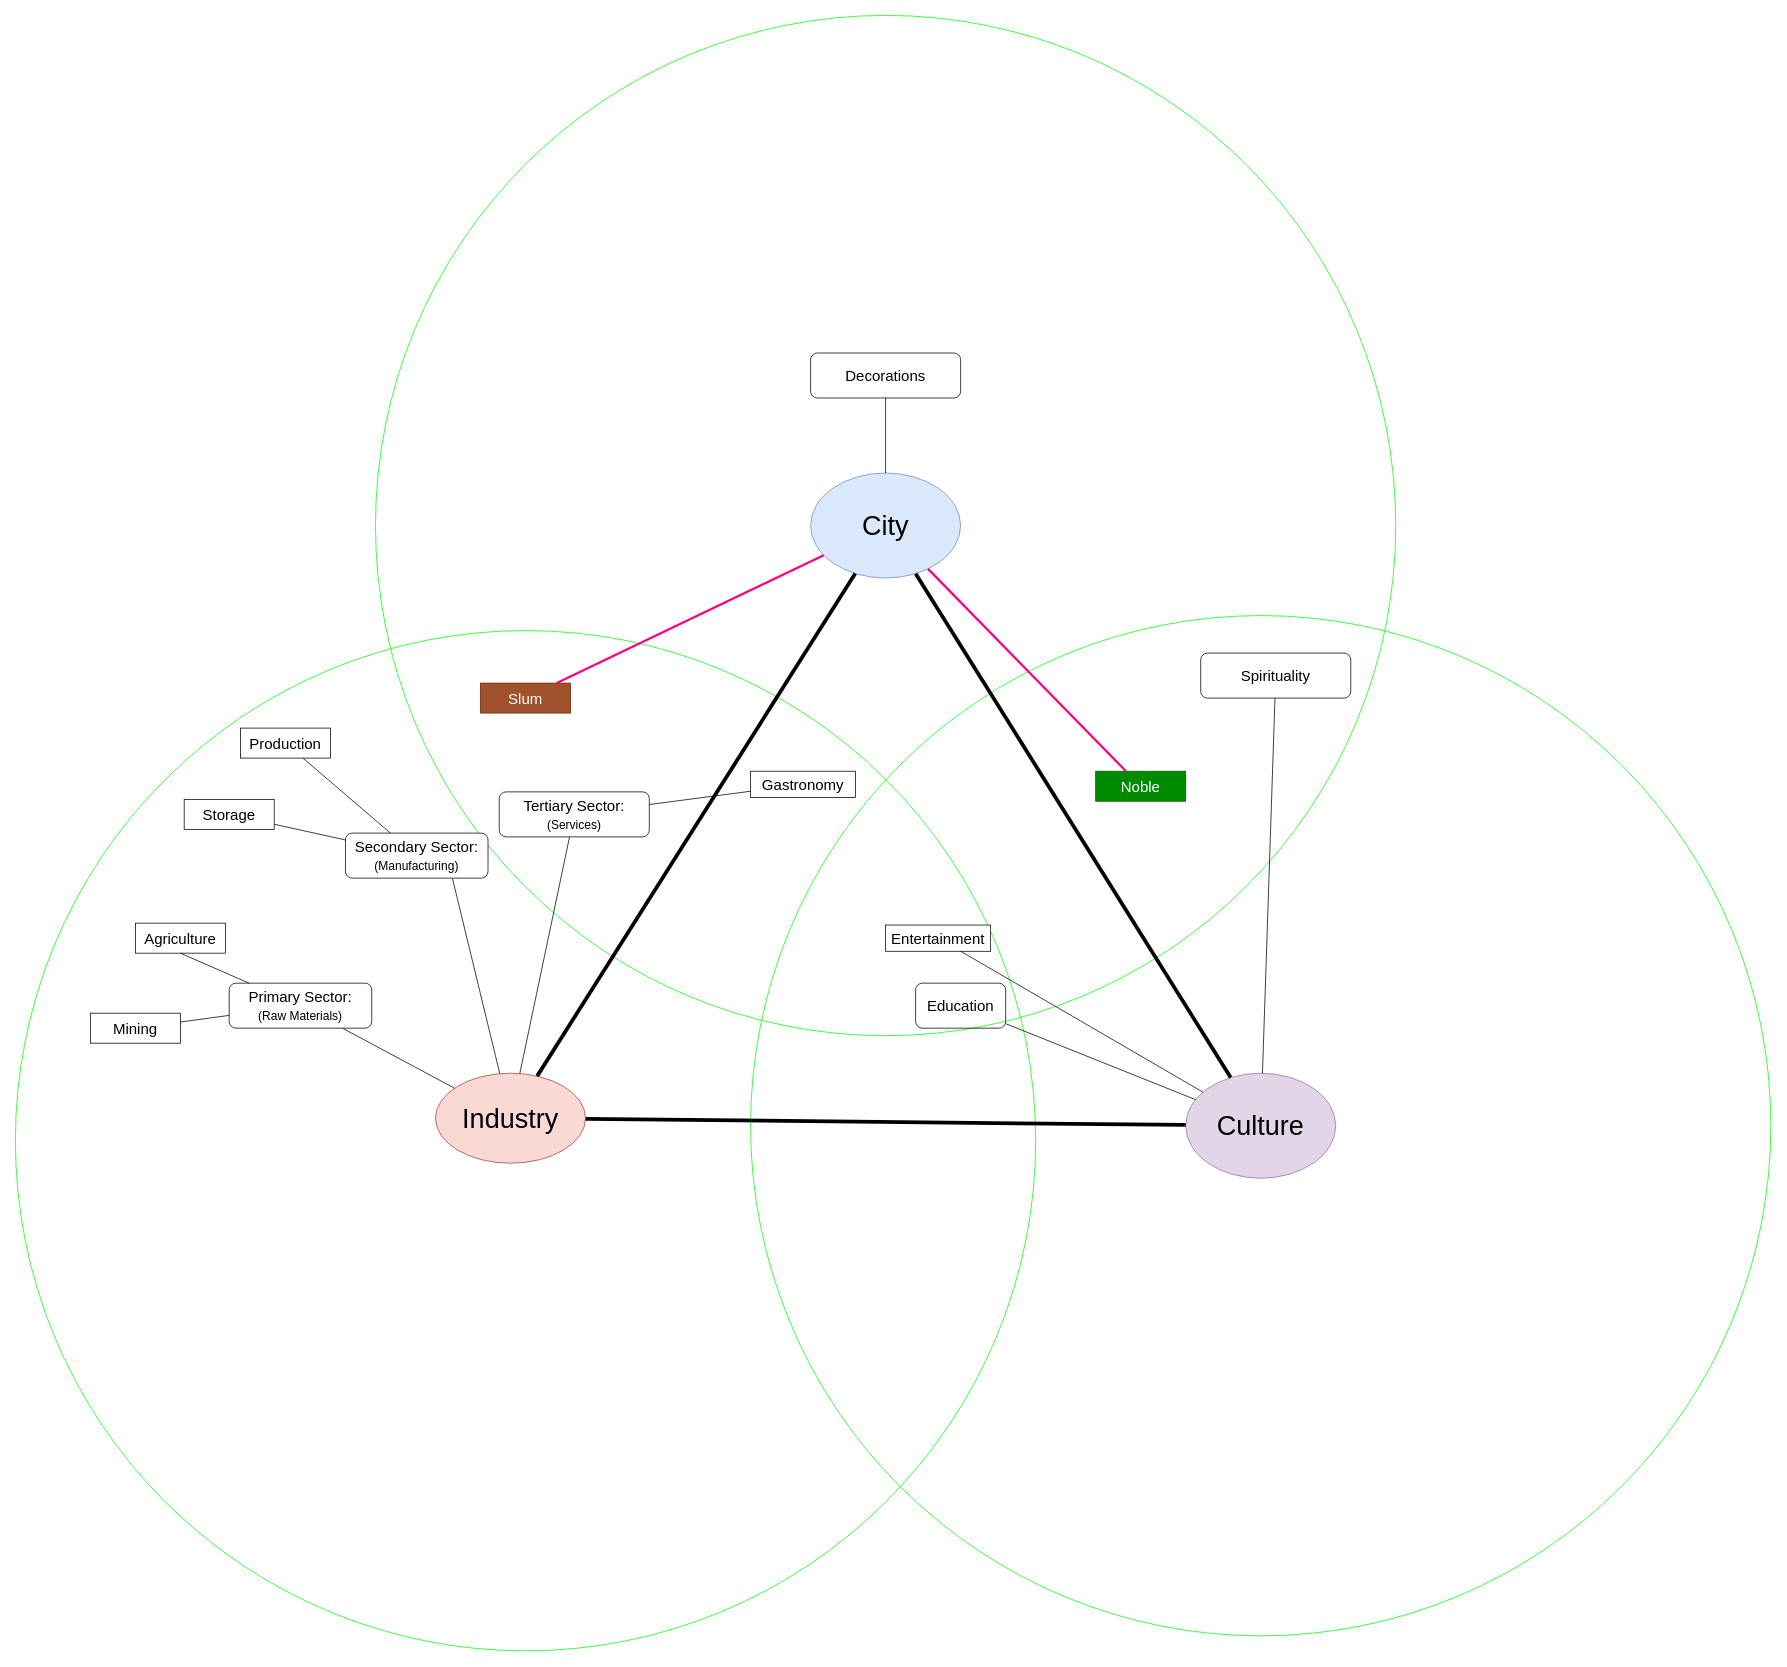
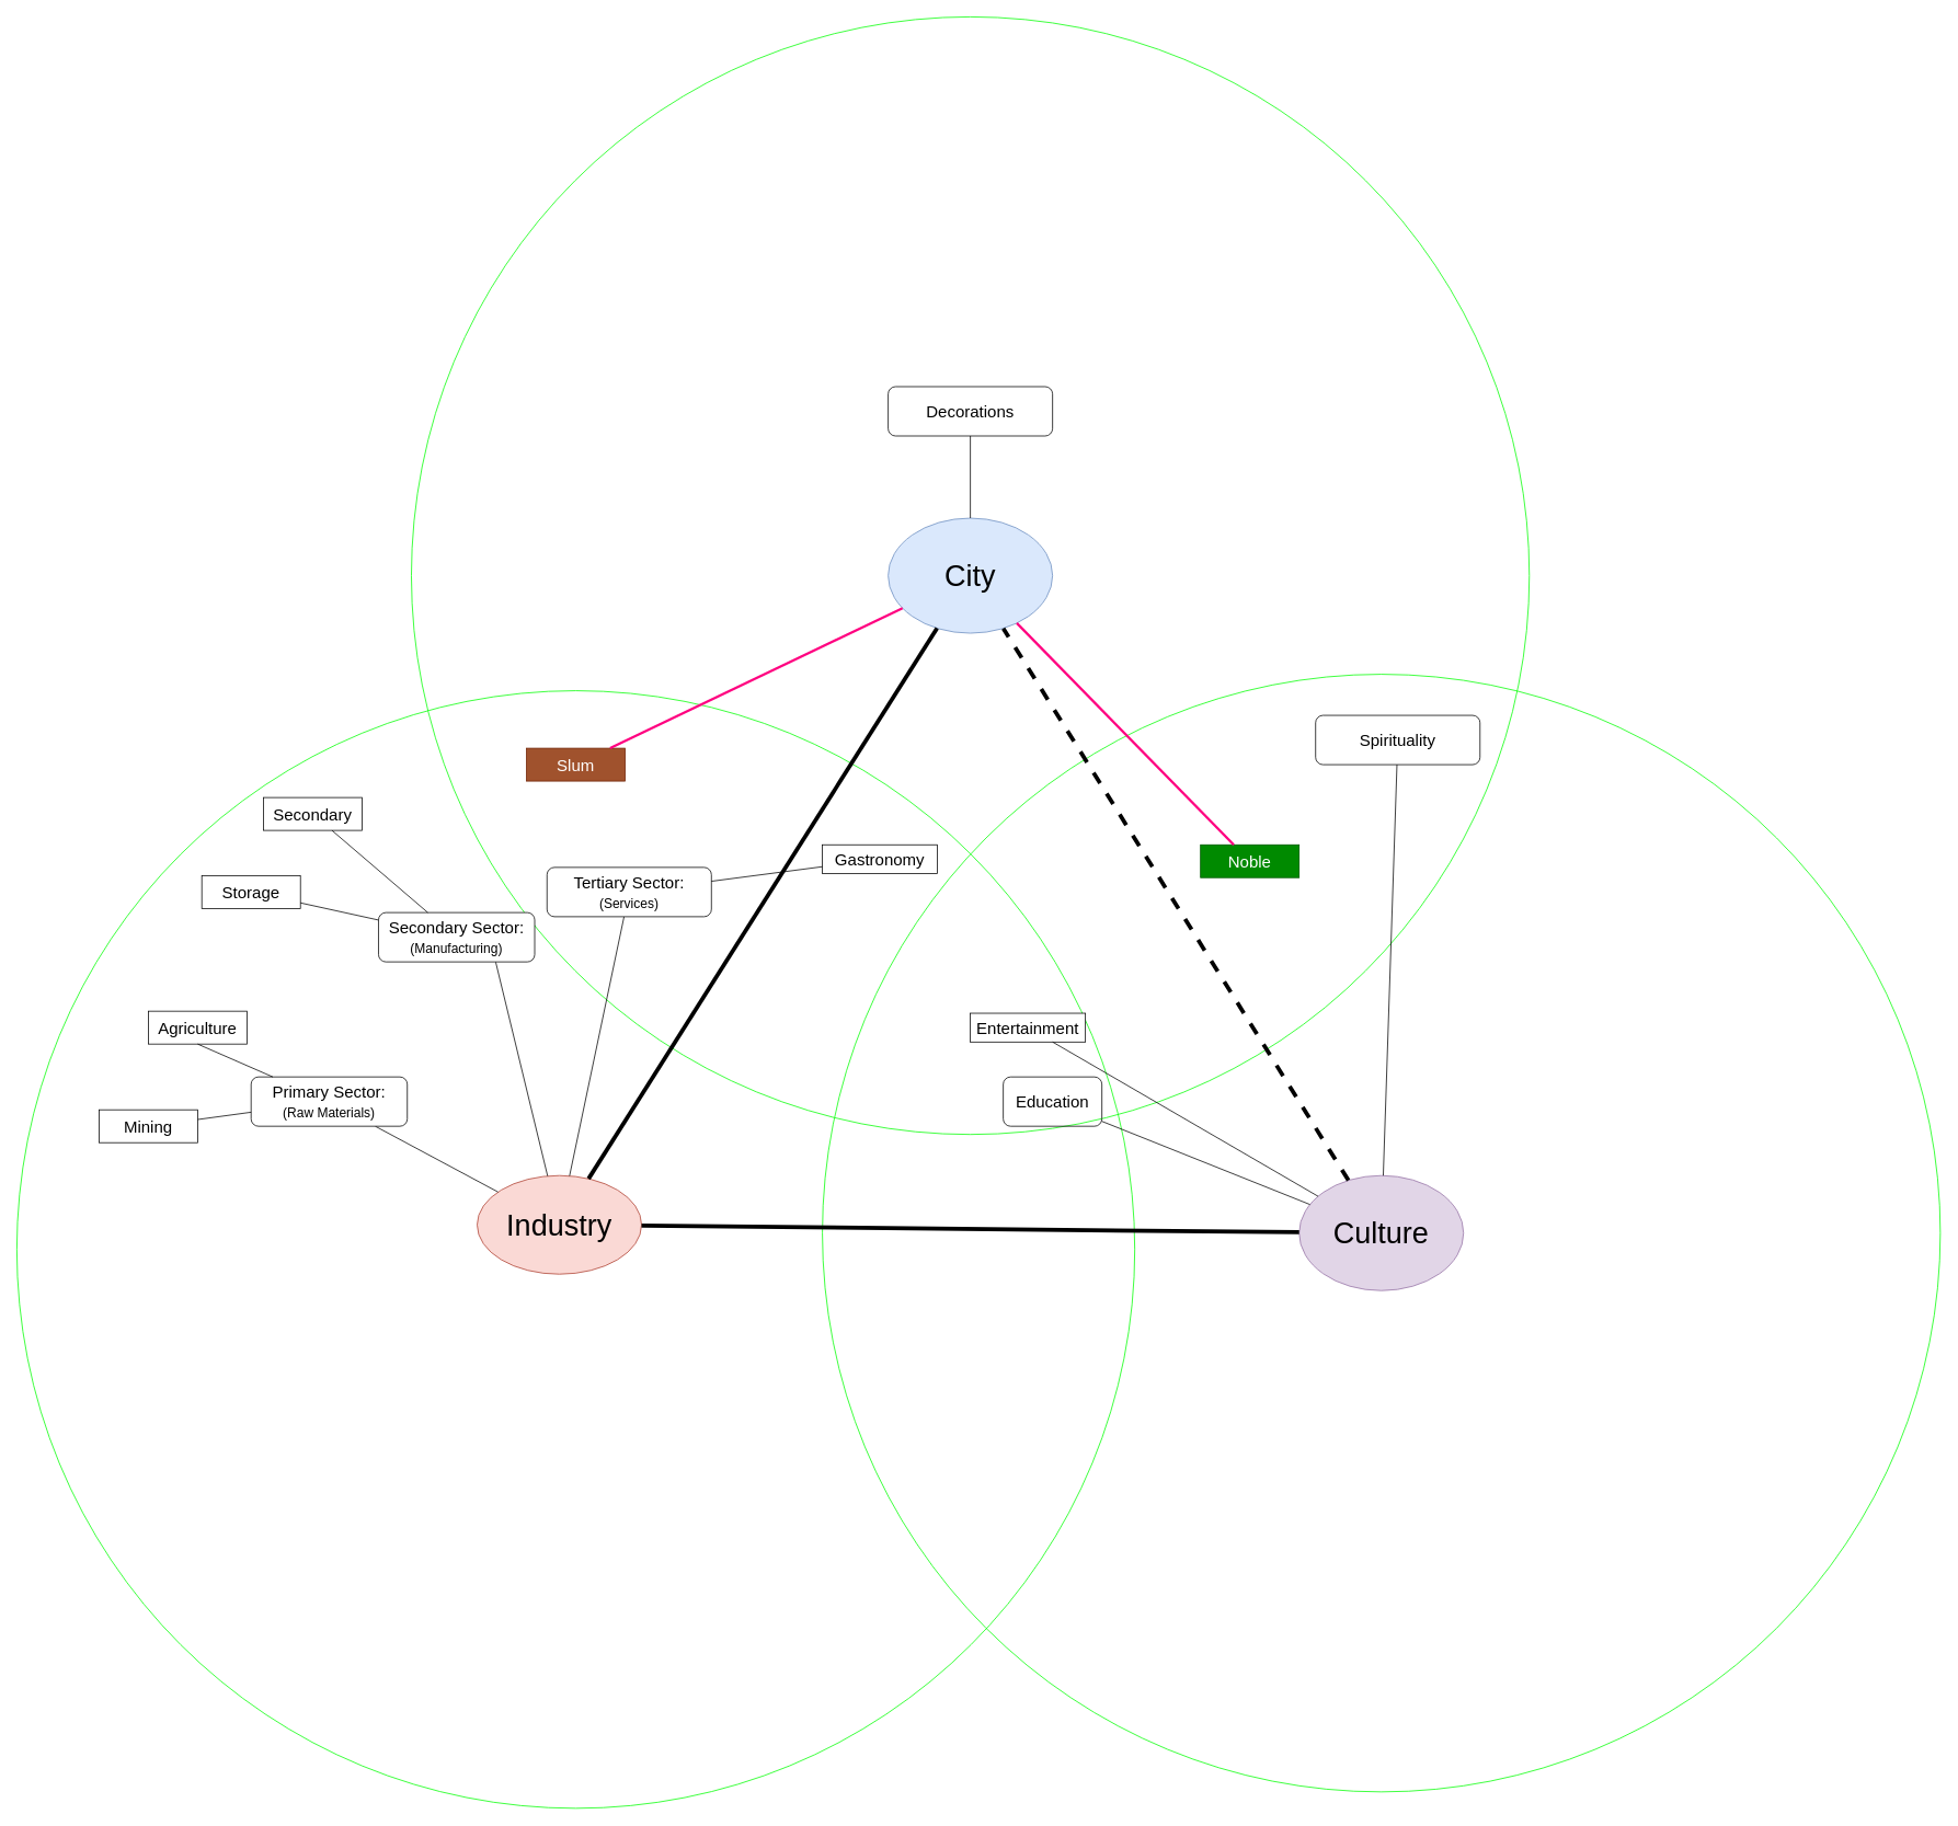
- <mxCell id="25" value="Production" style="rounded=0;whiteSpace=wrap;html=1;fontSize=20;" vertex="1" parent="1"><mxGeometry x="320" y="970" width="120" height="40" as="geometry" /></mxCell>
+ <mxCell id="25" value="Secondary" style="rounded=0;whiteSpace=wrap;html=1;fontSize=20;" vertex="1" parent="1"><mxGeometry x="320" y="970" width="120" height="40" as="geometry" /></mxCell>
- <mxCell id="8" value="" style="endArrow=none;html=1;fontSize=36;strokeWidth=5;" edge="1" parent="1" source="6" target="5"><mxGeometry width="50" height="50" relative="1" as="geometry"><mxPoint x="770" y="1330" as="sourcePoint" /><mxPoint x="820" y="1280" as="targetPoint" /></mxGeometry></mxCell>
+ <mxCell id="8" value="" style="endArrow=none;html=1;fontSize=36;strokeWidth=5;dashed=1;" edge="1" parent="1" source="6" target="5"><mxGeometry width="50" height="50" relative="1" as="geometry"><mxPoint x="770" y="1330" as="sourcePoint" /><mxPoint x="820" y="1280" as="targetPoint" /></mxGeometry></mxCell>
